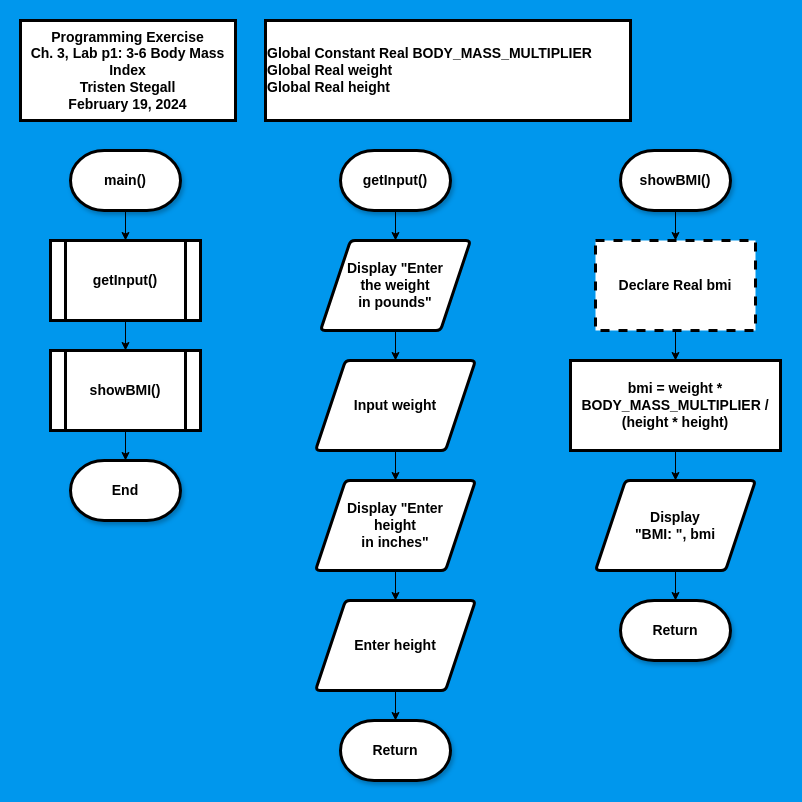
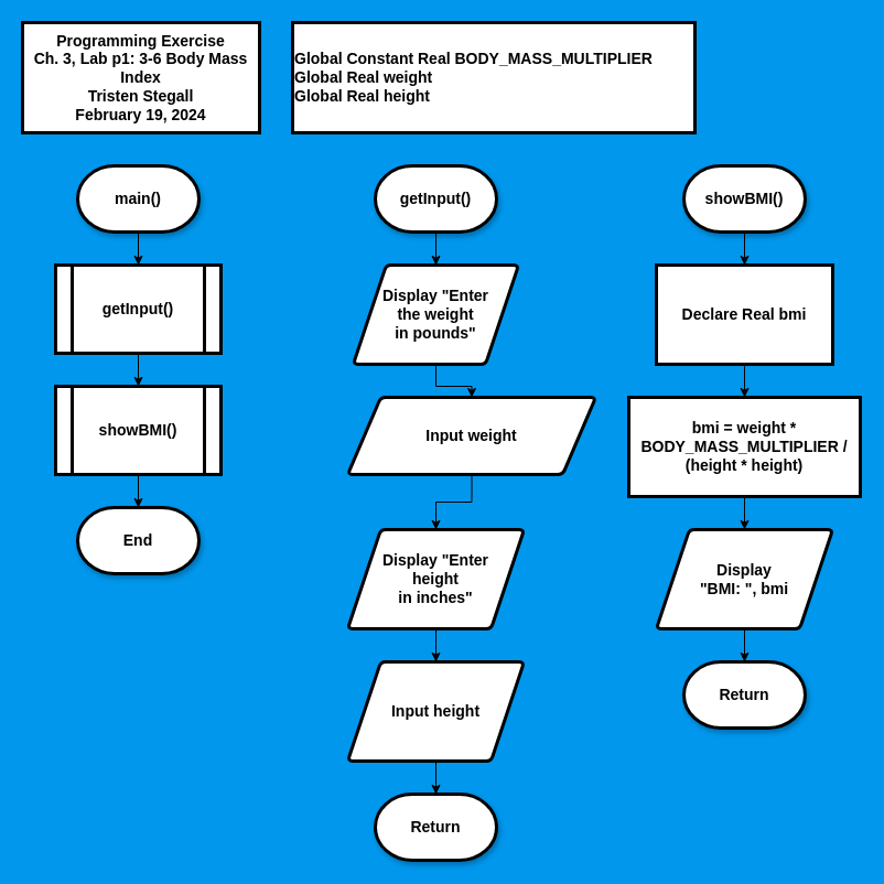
- <mxCell id="15" value="Declare Real bmi" style="rounded=0;whiteSpace=wrap;html=1;strokeWidth=3;fontSize=14;fontStyle=1;dashed=1;" parent="1" vertex="1"><mxGeometry x="595" y="240" width="160" height="90" as="geometry" /></mxCell>
+ <mxCell id="15" value="Declare Real bmi" style="rounded=0;whiteSpace=wrap;html=1;strokeWidth=3;fontSize=14;fontStyle=1" parent="1" vertex="1"><mxGeometry x="595" y="240" width="160" height="90" as="geometry" /></mxCell>
- <mxCell id="23" value="Input weight" style="shape=parallelogram;perimeter=parallelogramPerimeter;whiteSpace=wrap;html=1;fixedSize=1;strokeWidth=3;fontSize=14;fontStyle=1;size=30;rounded=1;arcSize=9;" parent="1" vertex="1"><mxGeometry x="315" y="360" width="160" height="90" as="geometry" /></mxCell>
+ <mxCell id="23" value="Input weight" style="shape=parallelogram;perimeter=parallelogramPerimeter;whiteSpace=wrap;html=1;fixedSize=1;strokeWidth=3;fontSize=14;fontStyle=1;size=30;rounded=1;arcSize=9;" parent="1" vertex="1"><mxGeometry x="315" y="360" width="225" height="70" as="geometry" /></mxCell>
- <mxCell id="27" value="Enter height" style="shape=parallelogram;perimeter=parallelogramPerimeter;whiteSpace=wrap;html=1;fixedSize=1;strokeWidth=3;fontSize=14;fontStyle=1;size=30;rounded=1;arcSize=9;" parent="1" vertex="1"><mxGeometry x="315" y="600" width="160" height="90" as="geometry" /></mxCell>
+ <mxCell id="27" value="Input height" style="shape=parallelogram;perimeter=parallelogramPerimeter;whiteSpace=wrap;html=1;fixedSize=1;strokeWidth=3;fontSize=14;fontStyle=1;size=30;rounded=1;arcSize=9;" parent="1" vertex="1"><mxGeometry x="315" y="600" width="160" height="90" as="geometry" /></mxCell>
